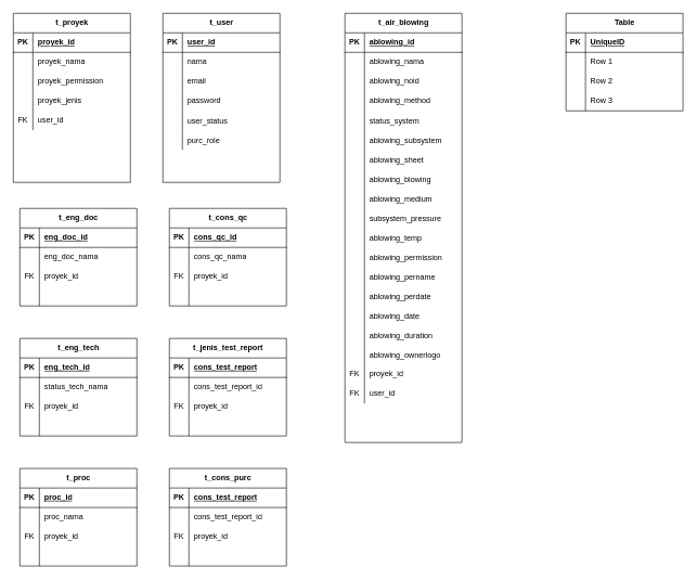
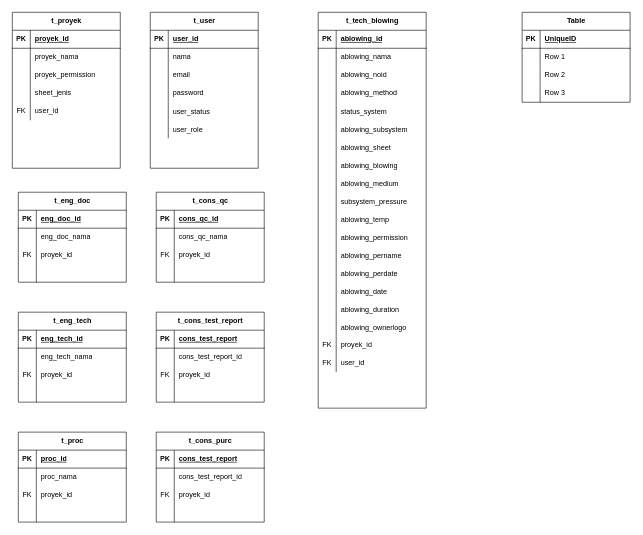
- <mxCell id="115" value="t_air_blowing" style="shape=table;startSize=30;container=1;collapsible=1;childLayout=tableLayout;fixedRows=1;rowLines=0;fontStyle=1;align=center;resizeLast=1;html=1;" vertex="1" parent="1"><mxGeometry x="530" y="20" width="180" height="660" as="geometry" /></mxCell>
+ <mxCell id="115" value="t_tech_blowing" style="shape=table;startSize=30;container=1;collapsible=1;childLayout=tableLayout;fixedRows=1;rowLines=0;fontStyle=1;align=center;resizeLast=1;html=1;" vertex="1" parent="1"><mxGeometry x="530" y="20" width="180" height="660" as="geometry" /></mxCell>
- <mxCell id="14" value="proyek_jenis" style="shape=partialRectangle;connectable=0;fillColor=none;top=0;left=0;bottom=0;right=0;align=left;spacingLeft=6;overflow=hidden;whiteSpace=wrap;html=1;" parent="12" vertex="1"><mxGeometry x="30" width="150" height="30" as="geometry"><mxRectangle width="150" height="30" as="alternateBounds" /></mxGeometry></mxCell>
+ <mxCell id="14" value="sheet_jenis" style="shape=partialRectangle;connectable=0;fillColor=none;top=0;left=0;bottom=0;right=0;align=left;spacingLeft=6;overflow=hidden;whiteSpace=wrap;html=1;" parent="12" vertex="1"><mxGeometry x="30" width="150" height="30" as="geometry"><mxRectangle width="150" height="30" as="alternateBounds" /></mxGeometry></mxCell>
- <mxCell id="114" value="purc_role" style="shape=partialRectangle;connectable=0;fillColor=none;top=0;left=0;bottom=0;right=0;align=left;spacingLeft=6;overflow=hidden;" vertex="1" parent="112"><mxGeometry x="30" width="150" height="30" as="geometry"><mxRectangle width="150" height="30" as="alternateBounds" /></mxGeometry></mxCell>
+ <mxCell id="114" value="user_role" style="shape=partialRectangle;connectable=0;fillColor=none;top=0;left=0;bottom=0;right=0;align=left;spacingLeft=6;overflow=hidden;" vertex="1" parent="112"><mxGeometry x="30" width="150" height="30" as="geometry"><mxRectangle width="150" height="30" as="alternateBounds" /></mxGeometry></mxCell>
- <mxCell id="70" value="t_jenis_test_report" style="shape=table;startSize=30;container=1;collapsible=1;childLayout=tableLayout;fixedRows=1;rowLines=0;fontStyle=1;align=center;resizeLast=1;html=1;" parent="1" vertex="1"><mxGeometry x="260" y="520" width="180" height="150" as="geometry" /></mxCell>
+ <mxCell id="70" value="t_cons_test_report" style="shape=table;startSize=30;container=1;collapsible=1;childLayout=tableLayout;fixedRows=1;rowLines=0;fontStyle=1;align=center;resizeLast=1;html=1;" parent="1" vertex="1"><mxGeometry x="260" y="520" width="180" height="150" as="geometry" /></mxCell>
- <mxCell id="37" value="status_tech_nama" style="shape=partialRectangle;connectable=0;fillColor=none;top=0;left=0;bottom=0;right=0;align=left;spacingLeft=6;overflow=hidden;whiteSpace=wrap;html=1;" parent="35" vertex="1"><mxGeometry x="30" width="150" height="30" as="geometry"><mxRectangle width="150" height="30" as="alternateBounds" /></mxGeometry></mxCell>
+ <mxCell id="37" value="eng_tech_nama" style="shape=partialRectangle;connectable=0;fillColor=none;top=0;left=0;bottom=0;right=0;align=left;spacingLeft=6;overflow=hidden;whiteSpace=wrap;html=1;" parent="35" vertex="1"><mxGeometry x="30" width="150" height="30" as="geometry"><mxRectangle width="150" height="30" as="alternateBounds" /></mxGeometry></mxCell>
